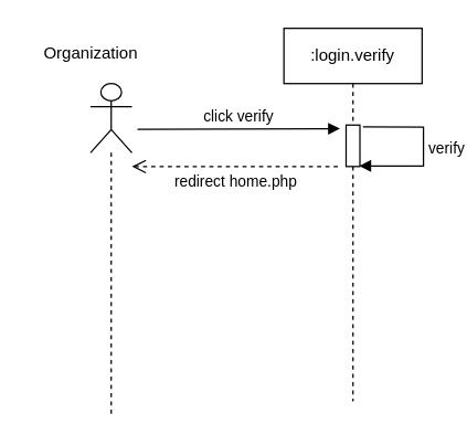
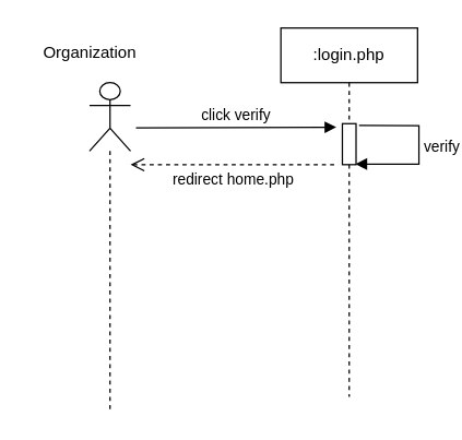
- <mxCell id="2" value=":login.verify" style="shape=umlLifeline;perimeter=lifelinePerimeter;whiteSpace=wrap;html=1;container=0;collapsible=0;recursiveResize=0;outlineConnect=0;" parent="1" vertex="1"><mxGeometry x="205" y="20" width="100" height="270" as="geometry" /></mxCell>
+ <mxCell id="2" value=":login.php" style="shape=umlLifeline;perimeter=lifelinePerimeter;whiteSpace=wrap;html=1;container=0;collapsible=0;recursiveResize=0;outlineConnect=0;" parent="1" vertex="1"><mxGeometry x="205" y="20" width="100" height="270" as="geometry" /></mxCell>
